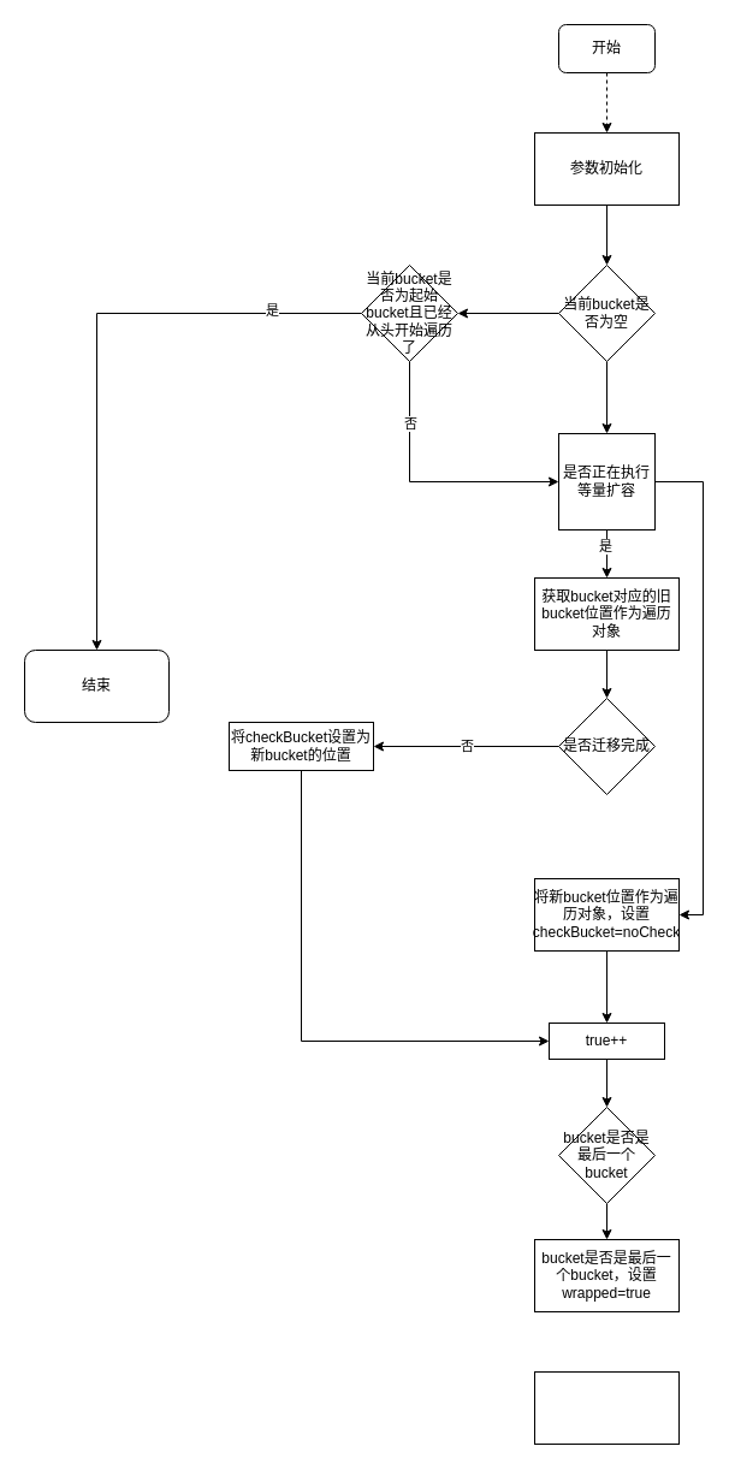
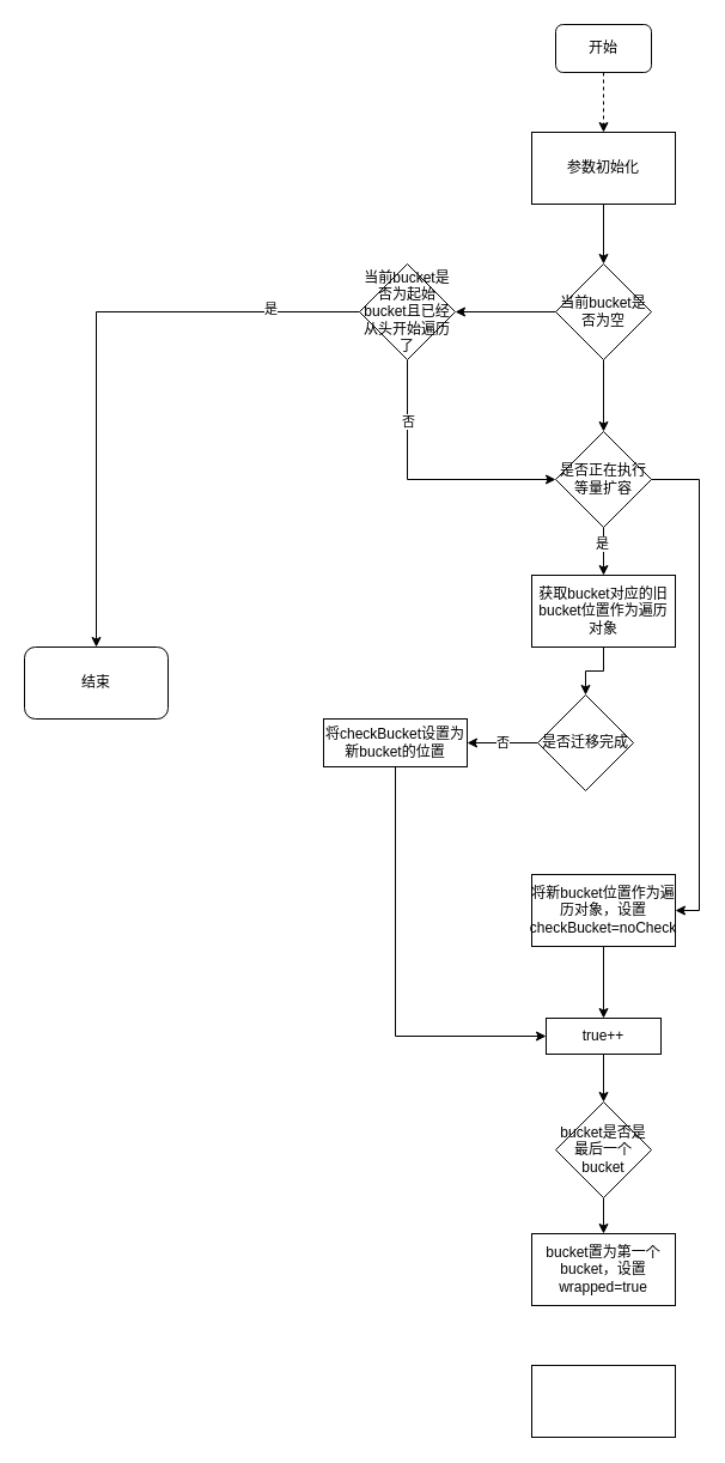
- <mxCell id="20" value="是否正在执行等量扩容" style="whiteSpace=wrap;html=1;rounded=0;" vertex="1" parent="1"><mxGeometry x="464" y="360" width="80" height="80" as="geometry" /></mxCell>
+ <mxCell id="20" value="是否正在执行等量扩容" style="rhombus;whiteSpace=wrap;html=1;" vertex="1" parent="1"><mxGeometry x="464" y="360" width="80" height="80" as="geometry" /></mxCell>
- <mxCell id="27" value="将checkBucket设置为新bucket的位置" style="rounded=0;whiteSpace=wrap;html=1;" vertex="1" parent="1"><mxGeometry x="190" y="600" width="120" height="40" as="geometry" /></mxCell>
+ <mxCell id="27" value="将checkBucket设置为新bucket的位置" style="rounded=0;whiteSpace=wrap;html=1;" vertex="1" parent="1"><mxGeometry x="270" y="600" width="120" height="40" as="geometry" /></mxCell>
- <mxCell id="23" value="是否迁移完成" style="rhombus;whiteSpace=wrap;html=1;" vertex="1" parent="1"><mxGeometry x="464" y="580" width="80" height="80" as="geometry" /></mxCell>
+ <mxCell id="23" value="是否迁移完成" style="rhombus;whiteSpace=wrap;html=1;" vertex="1" parent="1"><mxGeometry x="449" y="580" width="80" height="80" as="geometry" /></mxCell>
- <mxCell id="32" value="bucket是否是最后一个bucket，设置wrapped=true" style="rounded=0;whiteSpace=wrap;html=1;" vertex="1" parent="1"><mxGeometry x="444" y="1030" width="120" height="60" as="geometry" /></mxCell>
+ <mxCell id="32" value="bucket置为第一个bucket，设置wrapped=true" style="rounded=0;whiteSpace=wrap;html=1;" vertex="1" parent="1"><mxGeometry x="444" y="1030" width="120" height="60" as="geometry" /></mxCell>
